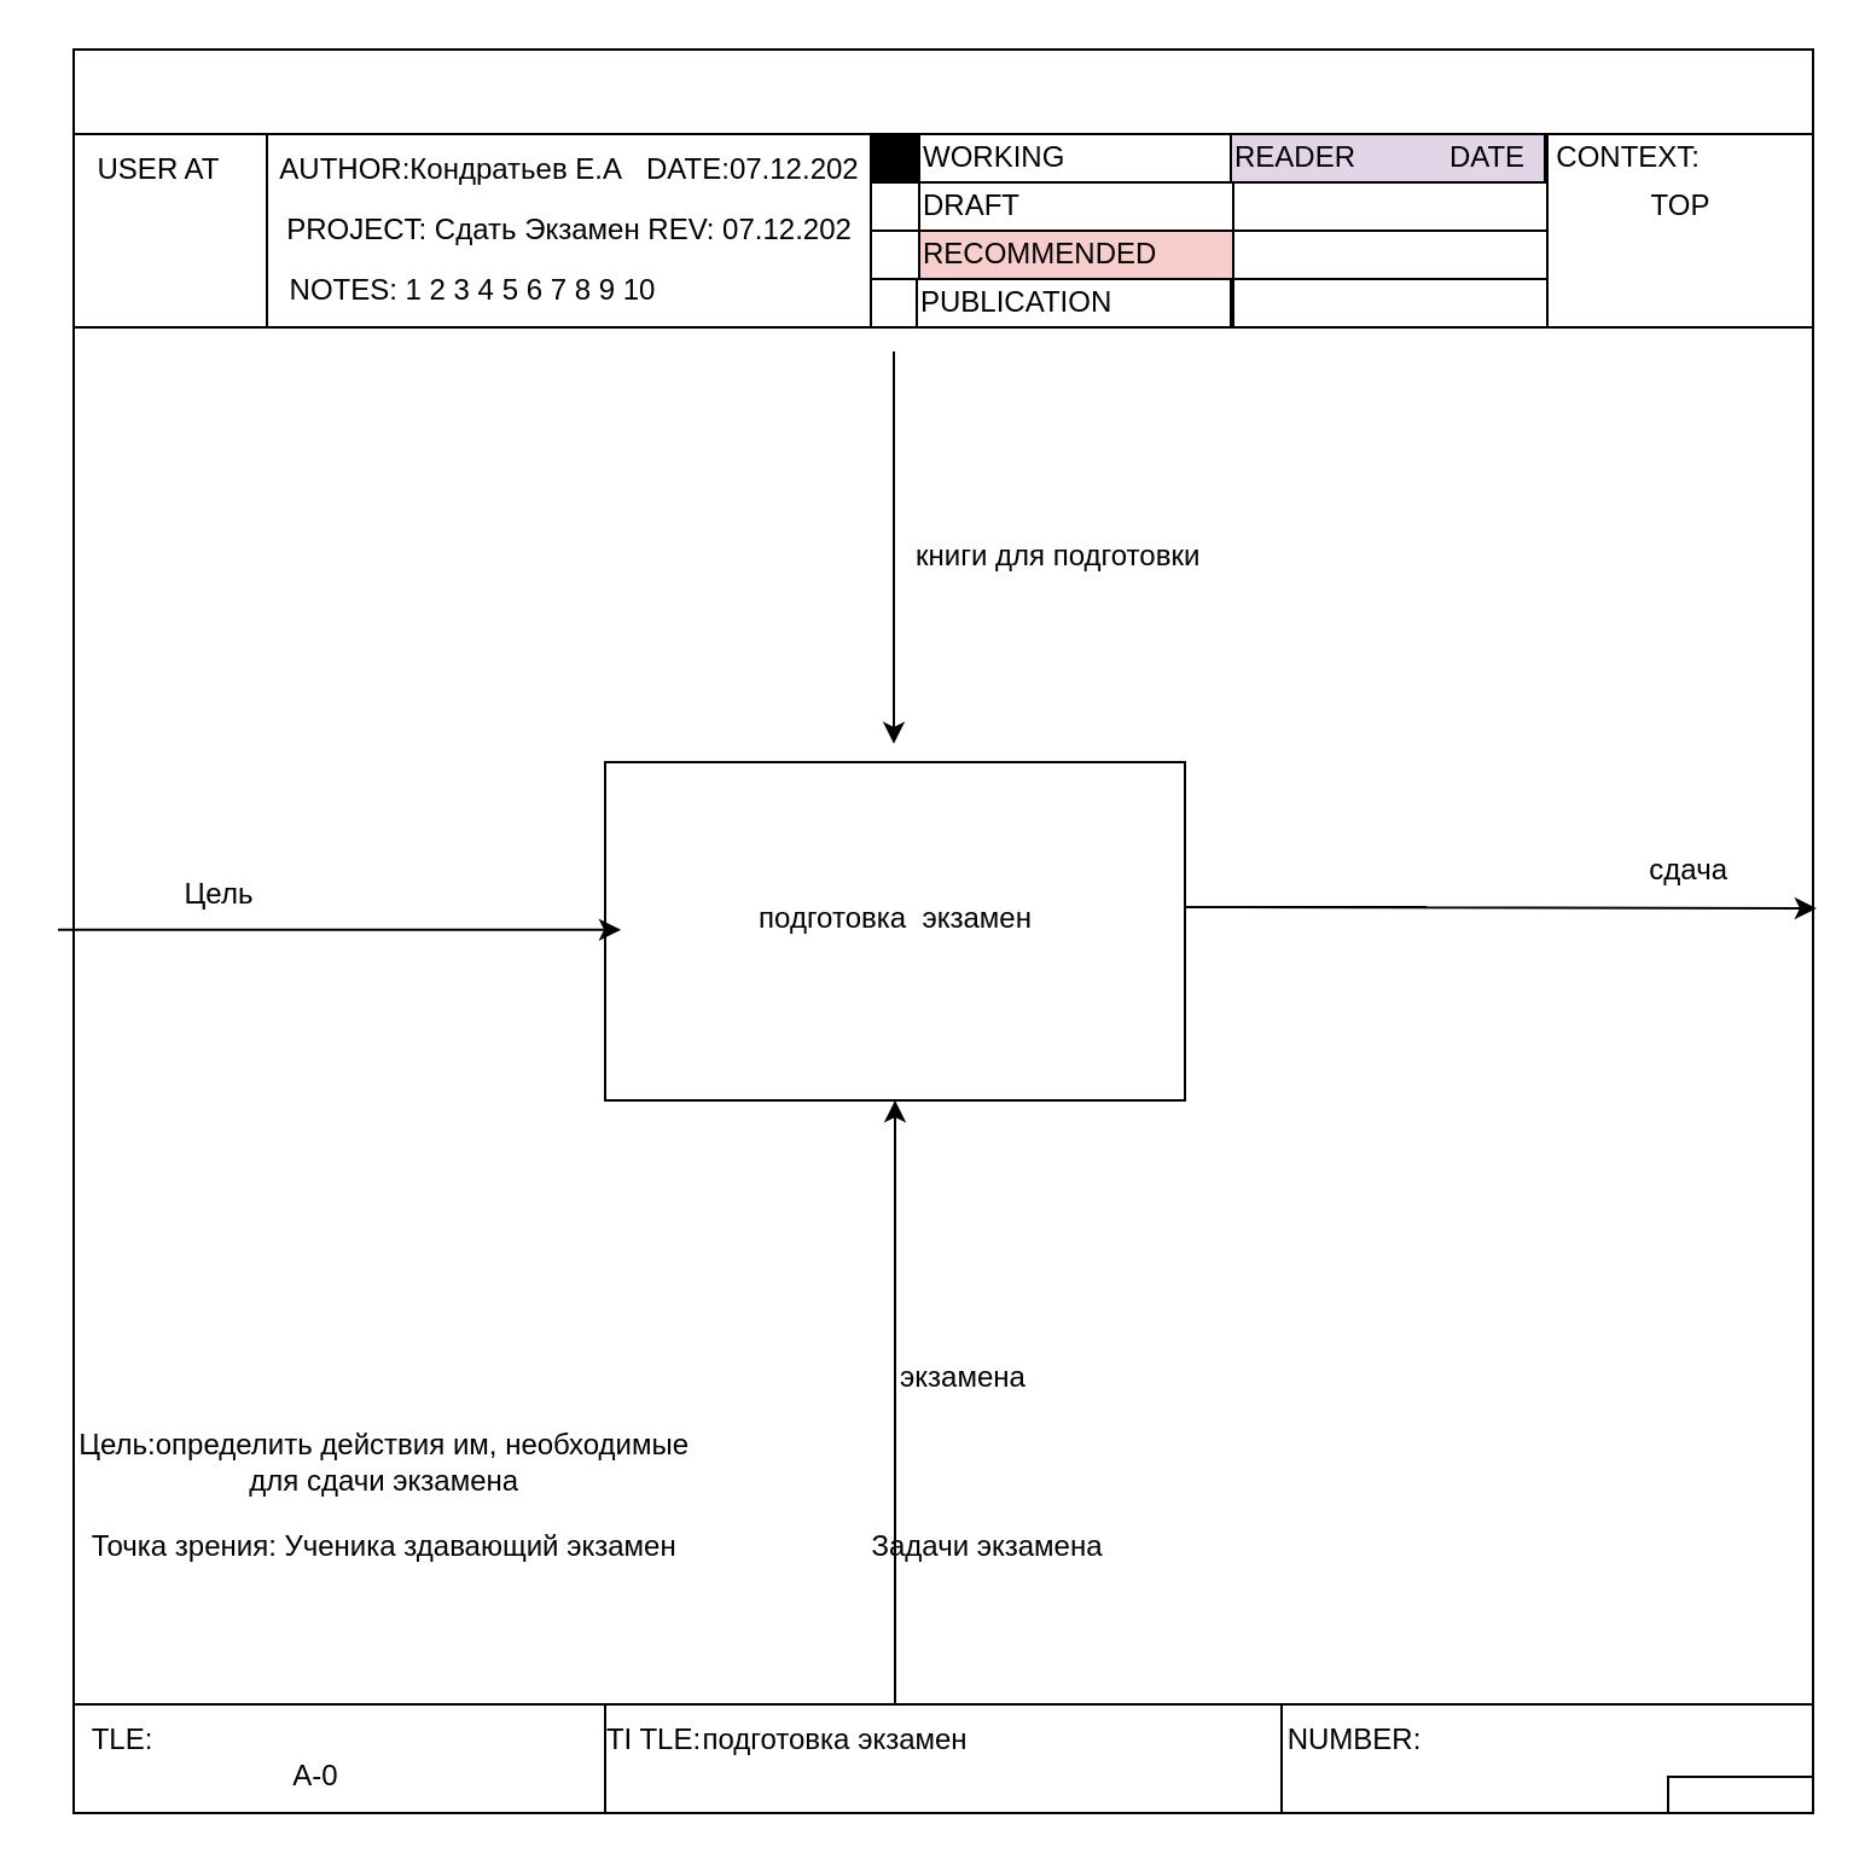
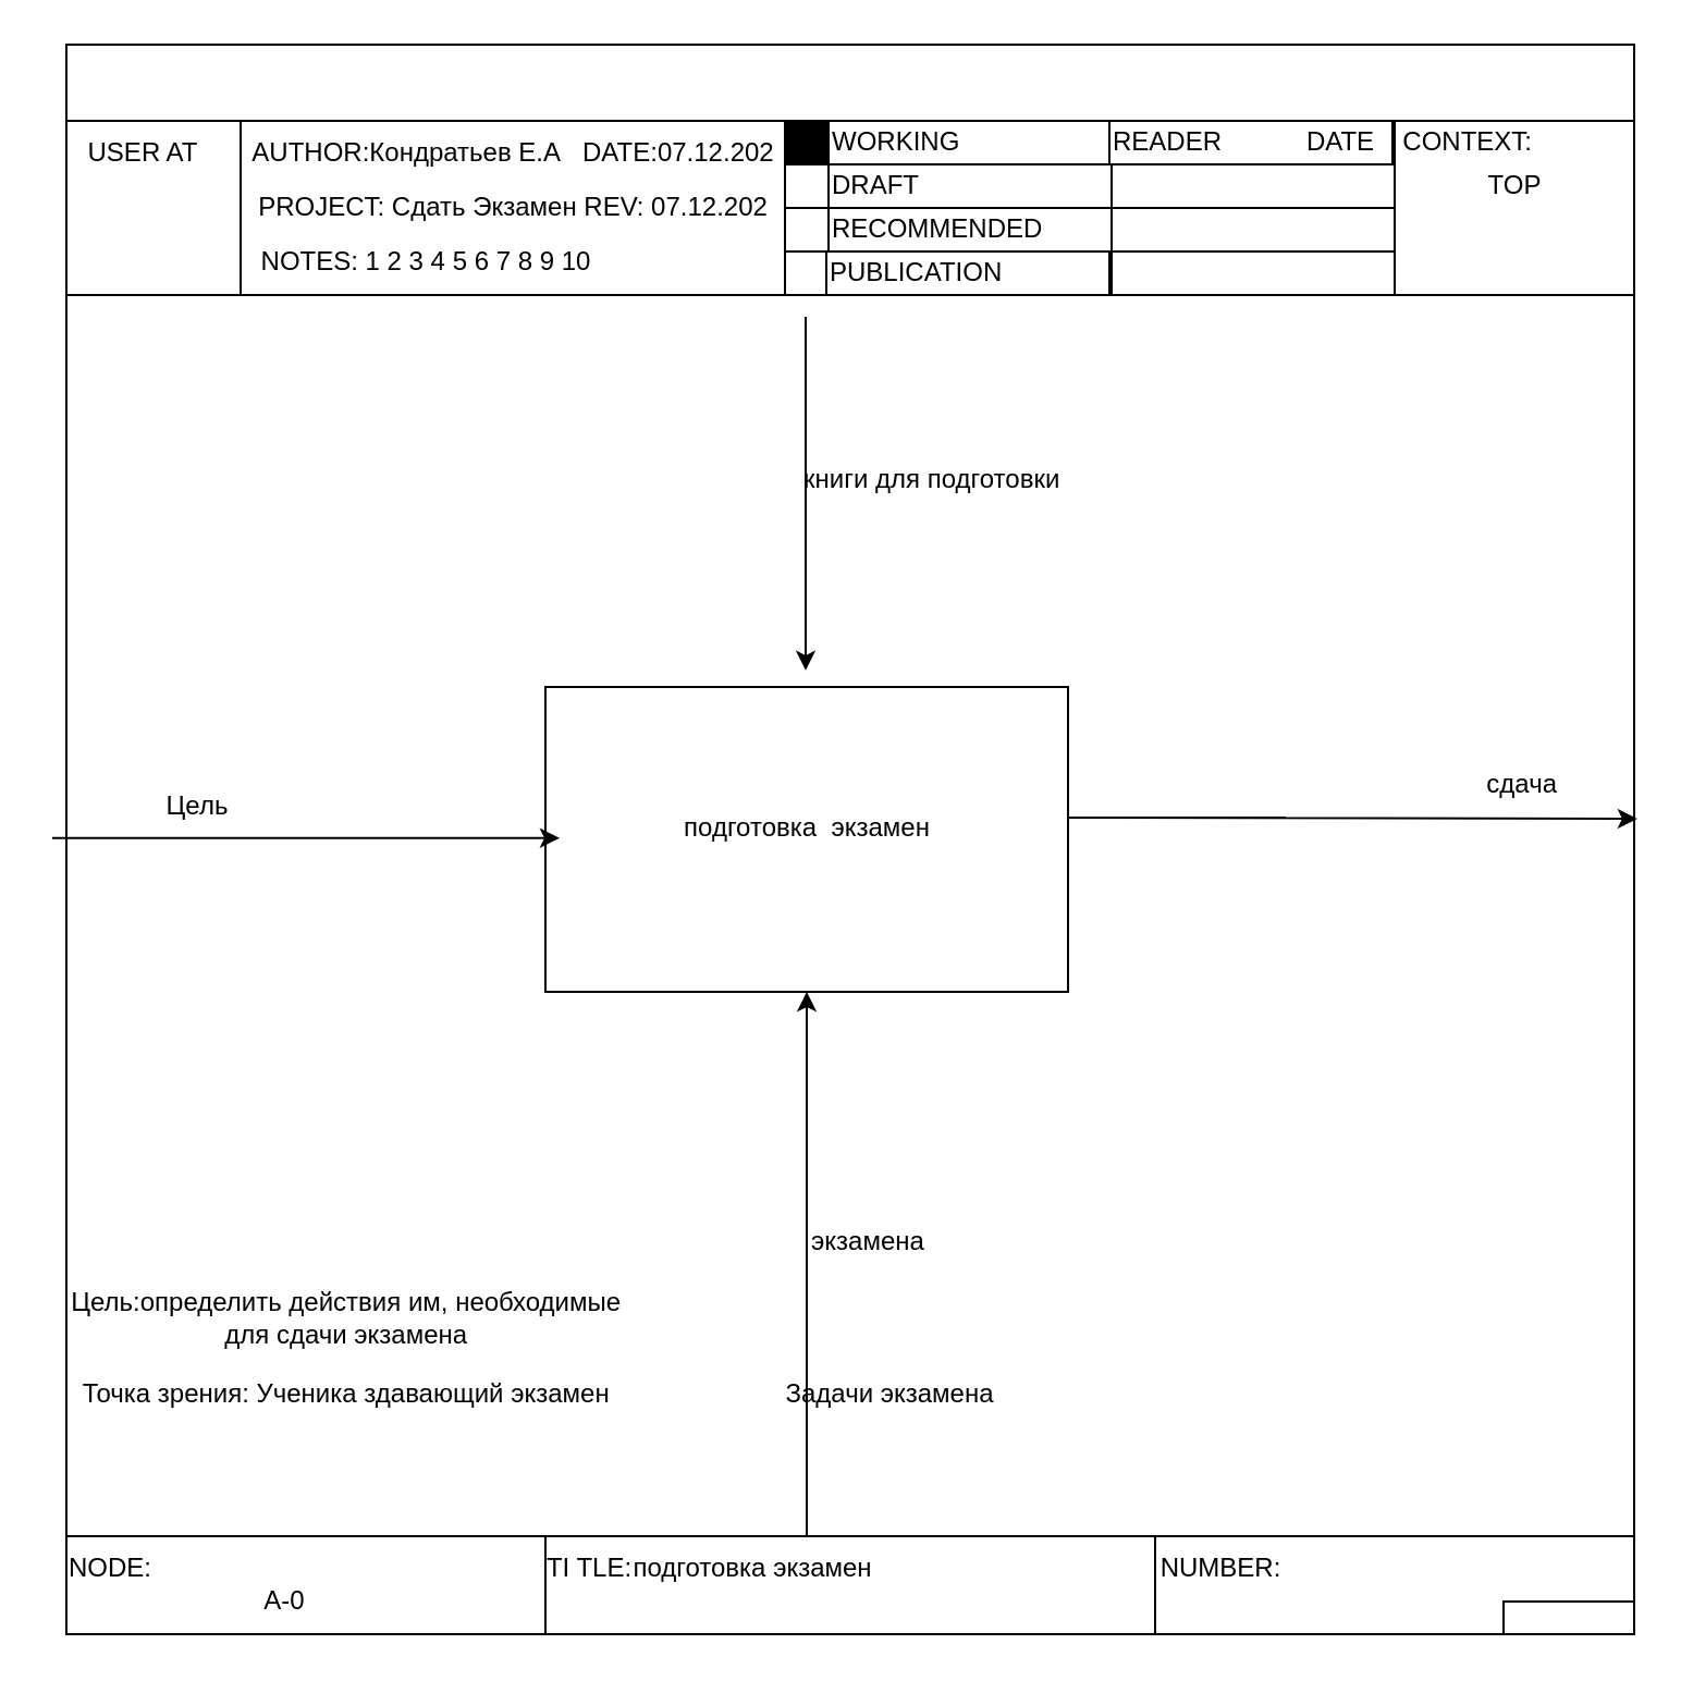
- <mxCell id="20" value="&lt;div style=&quot;&quot;&gt;&lt;span style=&quot;background-color: initial;&quot;&gt;READER&amp;nbsp;&lt;/span&gt;&lt;/div&gt;" style="rounded=0;whiteSpace=wrap;html=1;align=left;fillColor=#e1d5e7;" parent="1" vertex="1"><mxGeometry x="509" width="130" height="20" as="geometry" y="55" /></mxCell>
+ <mxCell id="20" value="&lt;div style=&quot;&quot;&gt;&lt;span style=&quot;background-color: initial;&quot;&gt;READER&amp;nbsp;&lt;/span&gt;&lt;/div&gt;" style="rounded=0;whiteSpace=wrap;html=1;align=left;" parent="1" vertex="1"><mxGeometry x="509" width="130" height="20" as="geometry" y="55" /></mxCell>
- <mxCell id="14" value="RECOMMENDED" style="rounded=0;whiteSpace=wrap;html=1;align=left;fillColor=#f8cecc;" parent="1" vertex="1"><mxGeometry x="380" y="95" width="130" height="20" as="geometry" /></mxCell>
+ <mxCell id="14" value="RECOMMENDED" style="rounded=0;whiteSpace=wrap;html=1;align=left;" parent="1" vertex="1"><mxGeometry x="380" y="95" width="130" height="20" as="geometry" /></mxCell>
- <mxCell id="38" value="книги для подготовки&amp;nbsp;" style="text;html=1;align=center;verticalAlign=middle;resizable=0;points=[];autosize=1;strokeColor=none;fillColor=none;" parent="1" vertex="1"><mxGeometry x="369" y="215" width="140" height="30" as="geometry" /></mxCell>
+ <mxCell id="38" value="книги для подготовки&amp;nbsp;" style="text;html=1;align=center;verticalAlign=middle;resizable=0;points=[];autosize=1;strokeColor=none;fillColor=none;" parent="1" vertex="1"><mxGeometry x="359" y="205" width="140" height="30" as="geometry" /></mxCell>
- <mxCell id="36" value="TLE:" style="text;html=1;align=center;verticalAlign=middle;resizable=0;points=[];autosize=1;strokeColor=none;fillColor=none;" parent="1" vertex="1"><mxGeometry x="20" y="705" width="60" height="30" as="geometry" /></mxCell>
+ <mxCell id="36" value="NODE:" style="text;html=1;align=center;verticalAlign=middle;resizable=0;points=[];autosize=1;strokeColor=none;fillColor=none;" parent="1" vertex="1"><mxGeometry x="20" y="705" width="60" height="30" as="geometry" /></mxCell>
